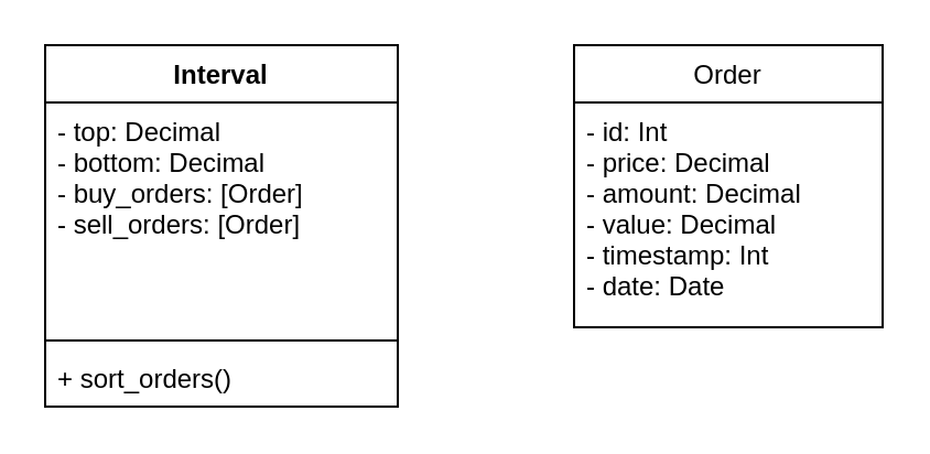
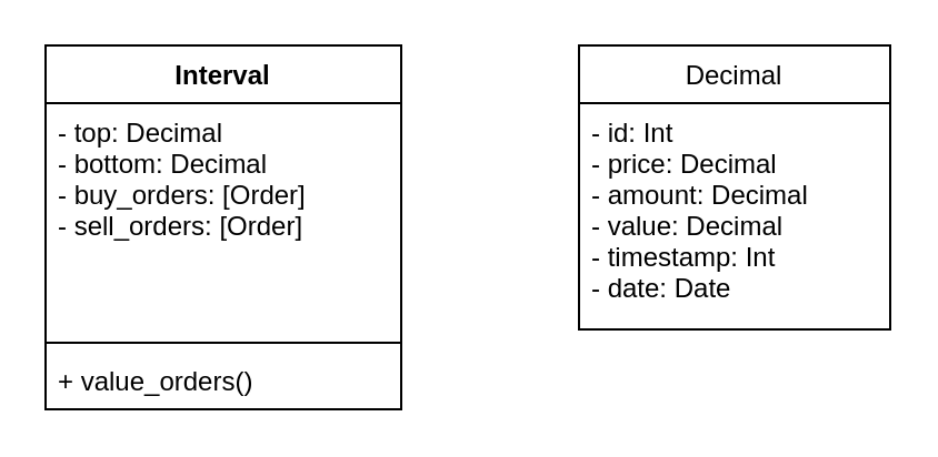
- <mxCell id="2" value="Order" style="swimlane;fontStyle=0;childLayout=stackLayout;horizontal=1;startSize=26;fillColor=none;horizontalStack=0;resizeParent=1;resizeParentMax=0;resizeLast=0;collapsible=1;marginBottom=0;" vertex="1" parent="1"><mxGeometry x="260" y="20" width="140" height="128" as="geometry" /></mxCell>
+ <mxCell id="2" value="Decimal" style="swimlane;fontStyle=0;childLayout=stackLayout;horizontal=1;startSize=26;fillColor=none;horizontalStack=0;resizeParent=1;resizeParentMax=0;resizeLast=0;collapsible=1;marginBottom=0;" vertex="1" parent="1"><mxGeometry x="260" y="20" width="140" height="128" as="geometry" /></mxCell>
- <mxCell id="7" value="+ sort_orders()" style="text;strokeColor=none;fillColor=none;align=left;verticalAlign=top;spacingLeft=4;spacingRight=4;overflow=hidden;rotatable=0;points=[[0,0.5],[1,0.5]];portConstraint=eastwest;" vertex="1" parent="4"><mxGeometry y="138" width="160" height="26" as="geometry" /></mxCell>
+ <mxCell id="7" value="+ value_orders()" style="text;strokeColor=none;fillColor=none;align=left;verticalAlign=top;spacingLeft=4;spacingRight=4;overflow=hidden;rotatable=0;points=[[0,0.5],[1,0.5]];portConstraint=eastwest;" vertex="1" parent="4"><mxGeometry y="138" width="160" height="26" as="geometry" /></mxCell>
